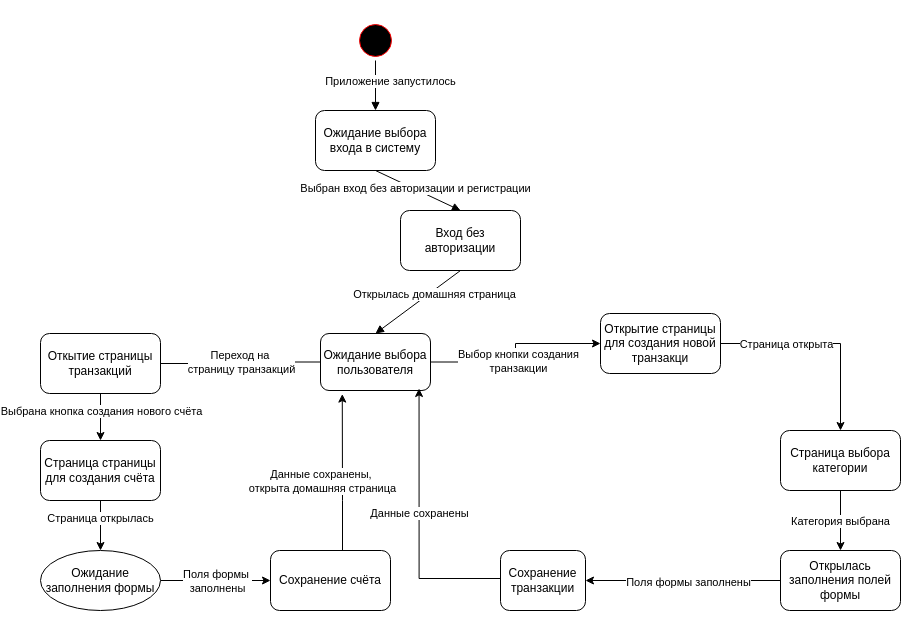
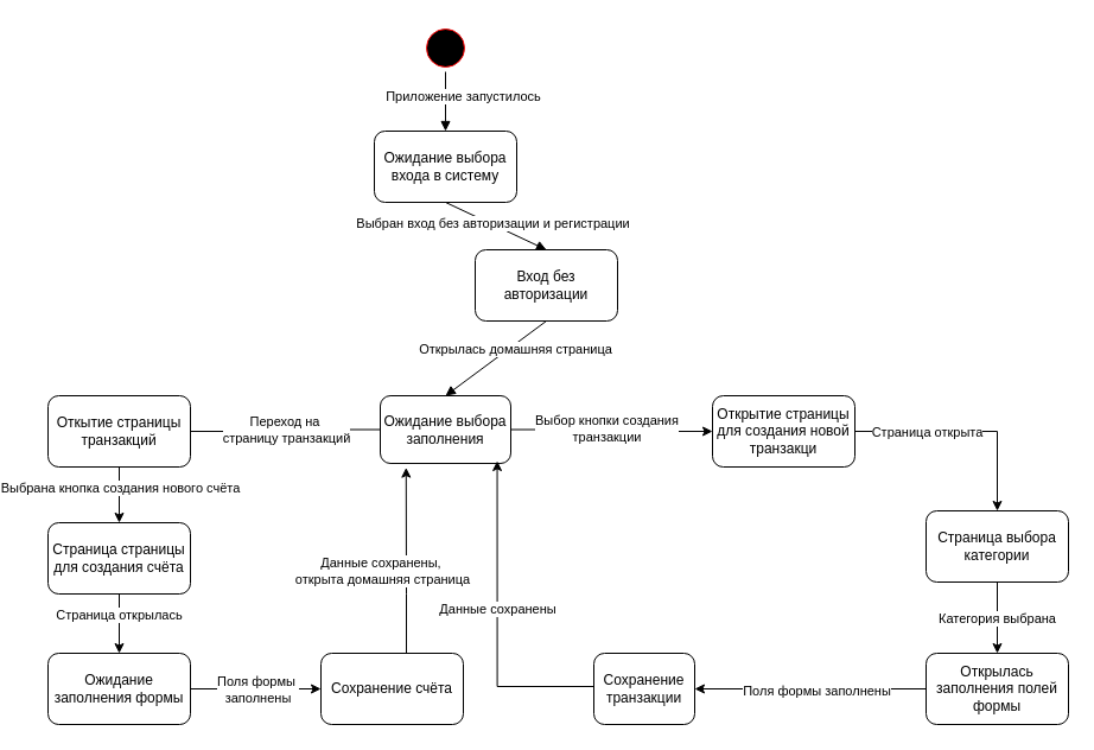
- <mxCell id="29" value="Открытие страницы для создания новой транзакци" style="whiteSpace=wrap;html=1;rounded=1;" parent="1" vertex="1"><mxGeometry x="580" y="313" width="120" height="60" as="geometry" /></mxCell>
+ <mxCell id="29" value="Открытие страницы для создания новой транзакци" style="whiteSpace=wrap;html=1;rounded=1;" parent="1" vertex="1"><mxGeometry x="580" y="333" width="120" height="60" as="geometry" /></mxCell>
- <mxCell id="12" value="Ожидание выбора пользователя" style="rounded=1;whiteSpace=wrap;html=1;" parent="1" vertex="1"><mxGeometry x="300" y="333" width="110" height="57" as="geometry" /></mxCell>
+ <mxCell id="12" value="Ожидание выбора заполнения" style="rounded=1;whiteSpace=wrap;html=1;" parent="1" vertex="1"><mxGeometry x="300" y="333" width="110" height="57" as="geometry" /></mxCell>
- <mxCell id="19" value="Ожидание заполнения формы" style="ellipse;whiteSpace=wrap;html=1;" parent="1" vertex="1"><mxGeometry x="20" y="550" width="120" height="60" as="geometry" /></mxCell>
+ <mxCell id="19" value="Ожидание заполнения формы" style="whiteSpace=wrap;html=1;rounded=1;" parent="1" vertex="1"><mxGeometry x="20" y="550" width="120" height="60" as="geometry" /></mxCell>
